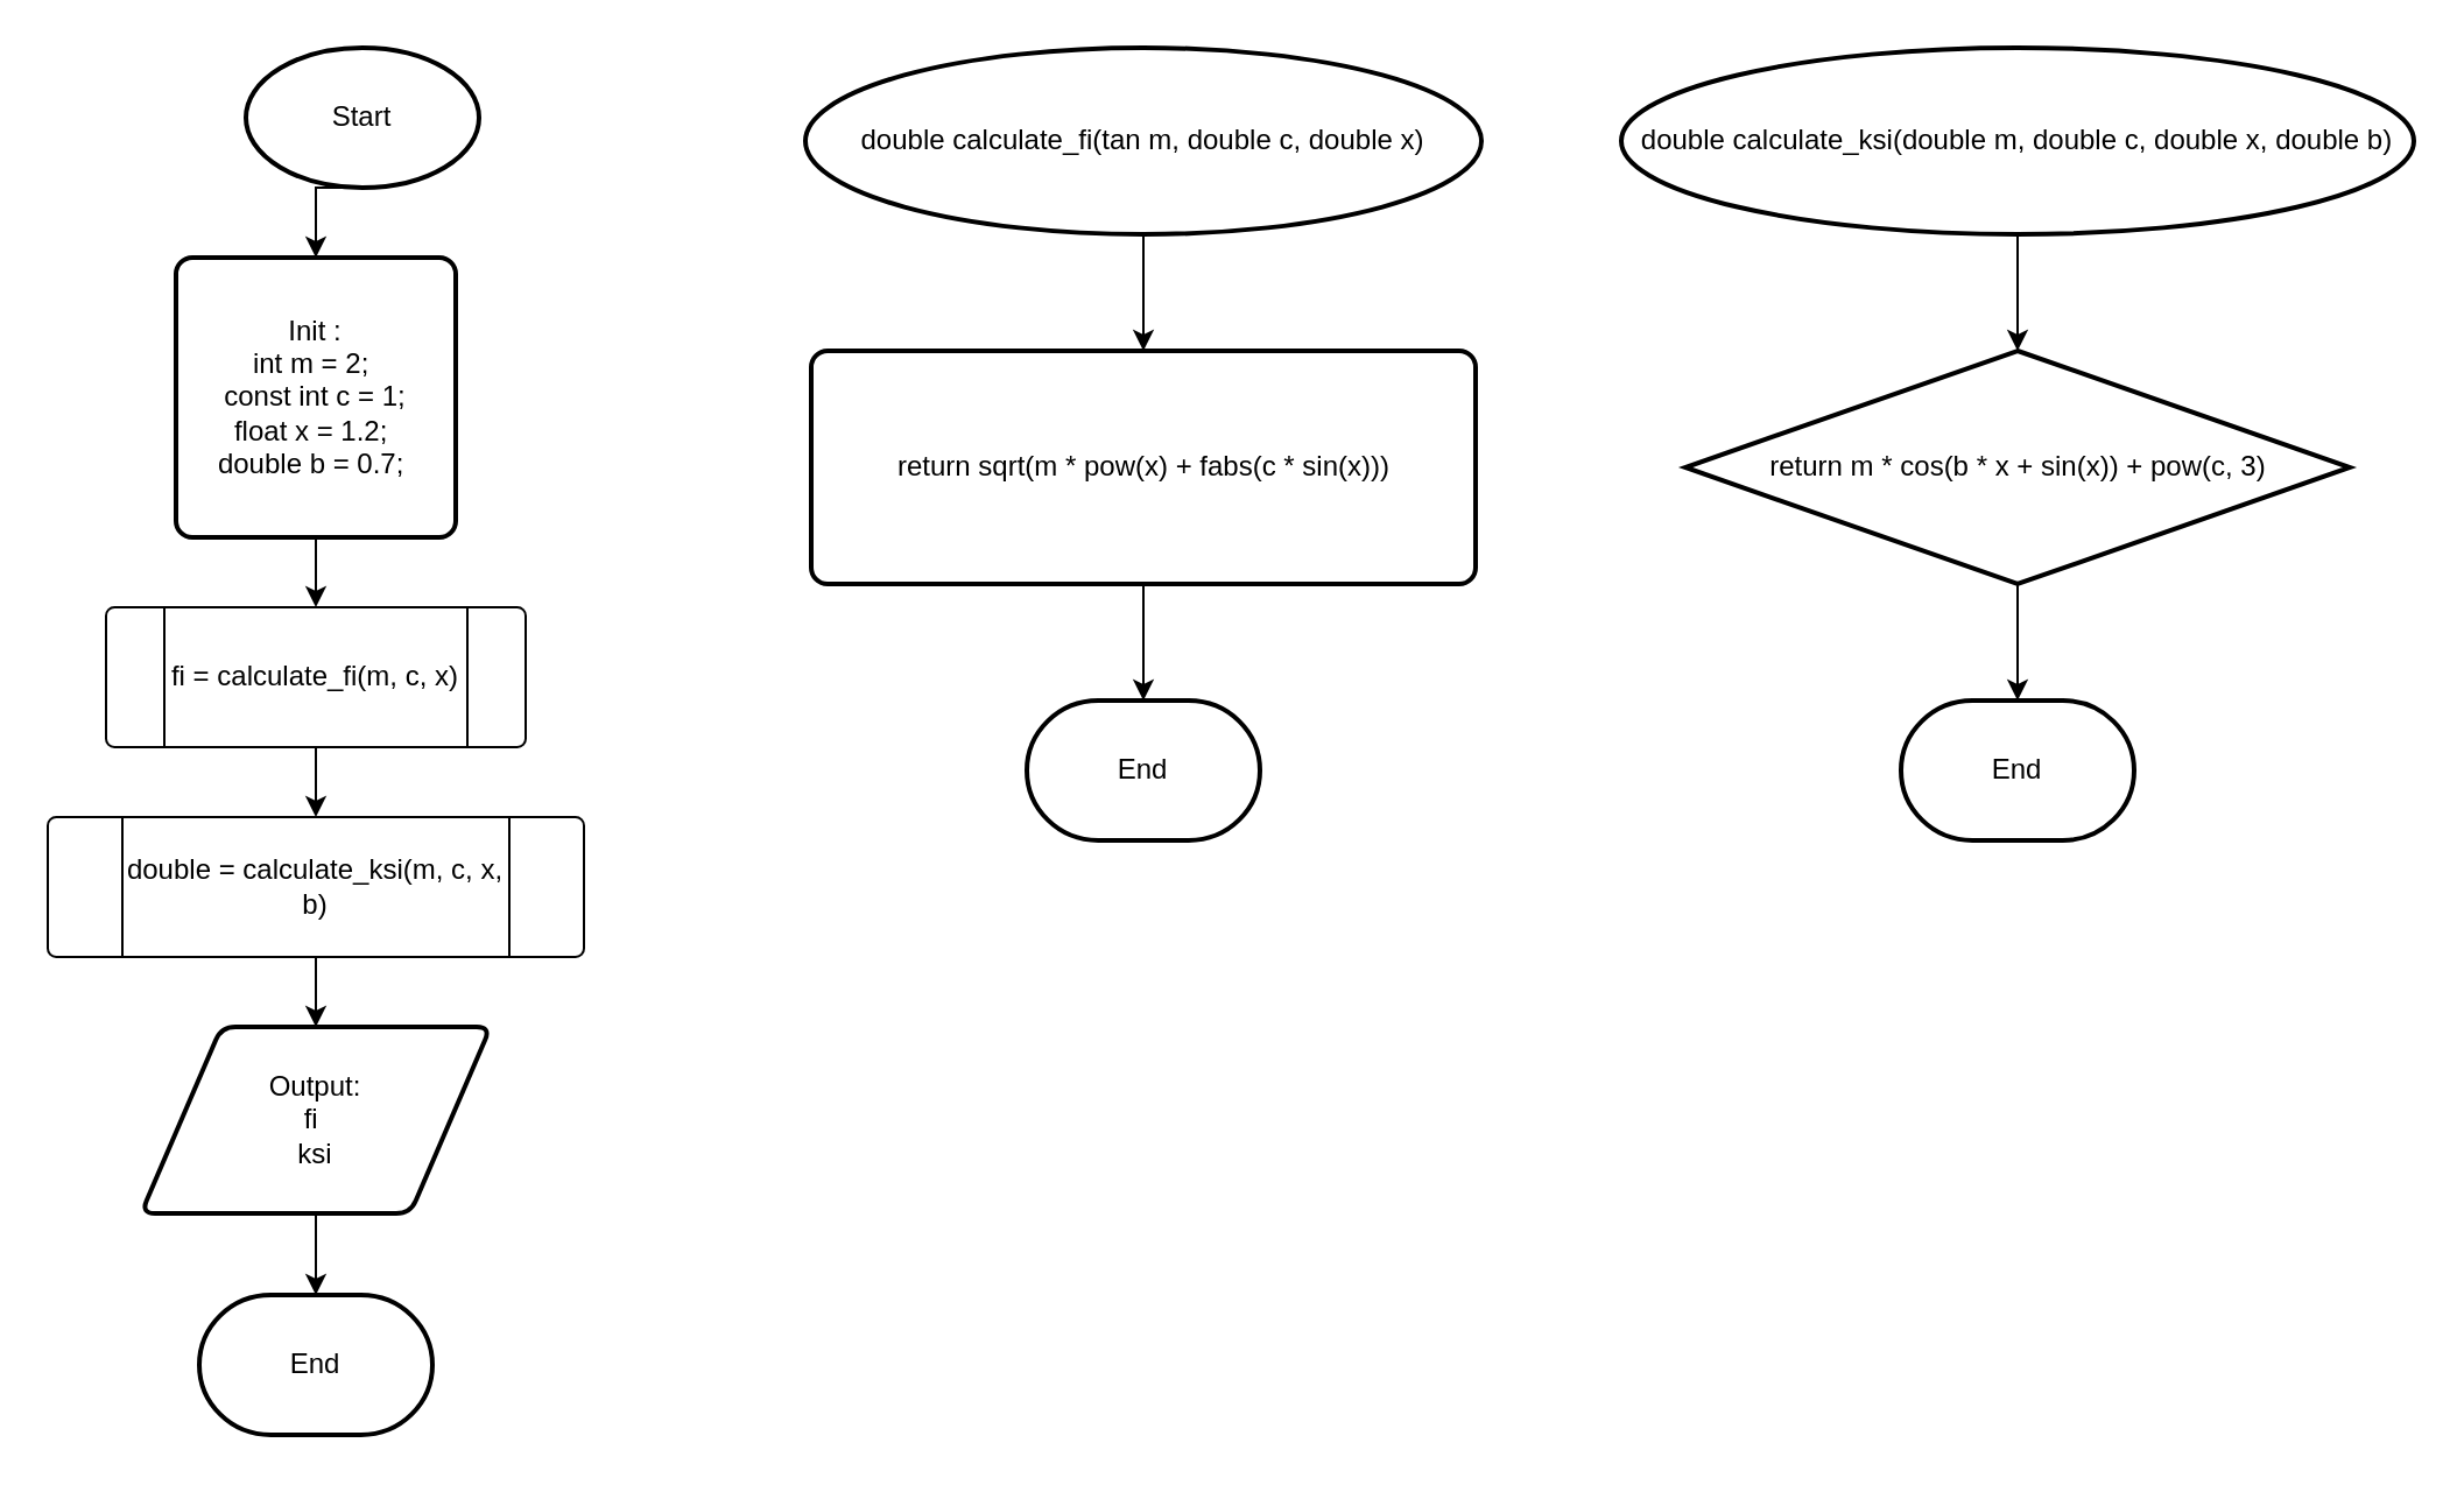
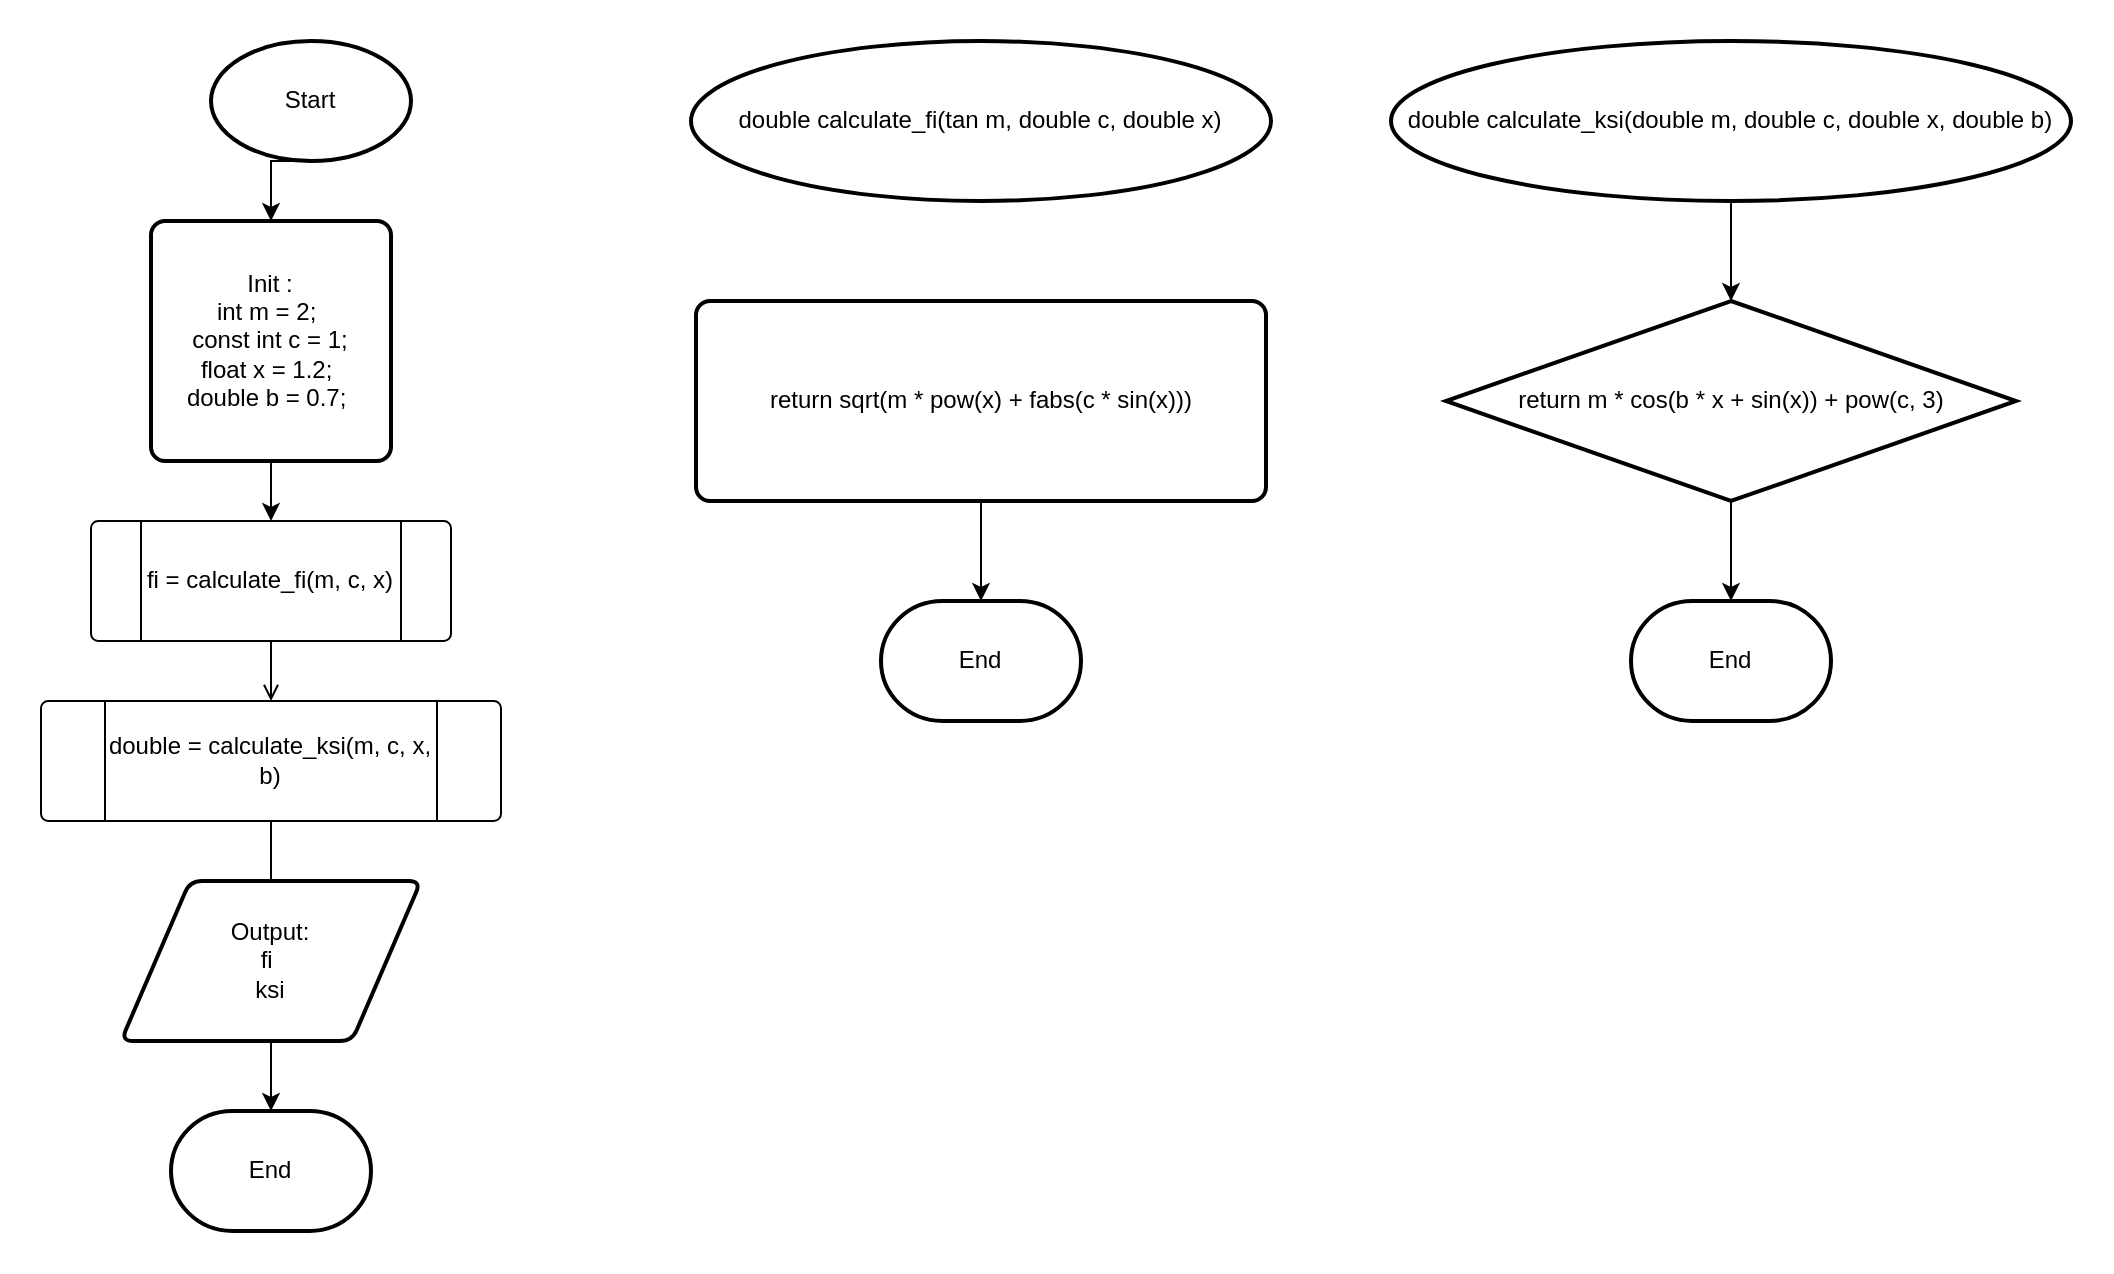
- <mxCell id="11" style="edgeStyle=orthogonalEdgeStyle;rounded=0;orthogonalLoop=1;jettySize=auto;html=1;exitX=0.5;exitY=1;exitDx=0;exitDy=0;exitPerimeter=0;entryX=0.5;entryY=0;entryDx=0;entryDy=0;" edge="1" parent="1" source="12" target="15"><mxGeometry relative="1" as="geometry" /></mxCell>
- <mxCell id="6" style="edgeStyle=orthogonalEdgeStyle;rounded=0;orthogonalLoop=1;jettySize=auto;html=1;exitX=0.5;exitY=1;exitDx=0;exitDy=0;entryX=0.5;entryY=0;entryDx=0;entryDy=0;" edge="1" parent="1" source="7" target="9"><mxGeometry relative="1" as="geometry" /></mxCell>
+ <mxCell id="6" style="edgeStyle=orthogonalEdgeStyle;rounded=0;orthogonalLoop=1;jettySize=auto;html=1;exitX=0.5;exitY=1;exitDx=0;exitDy=0;entryX=0.5;entryY=0;entryDx=0;entryDy=0;endArrow=open;" edge="1" parent="1" source="7" target="9"><mxGeometry relative="1" as="geometry" /></mxCell>
- <mxCell id="8" style="edgeStyle=orthogonalEdgeStyle;rounded=0;orthogonalLoop=1;jettySize=auto;html=1;exitX=0.5;exitY=1;exitDx=0;exitDy=0;entryX=0.5;entryY=0;entryDx=0;entryDy=0;" edge="1" parent="1" source="9" target="10"><mxGeometry relative="1" as="geometry" /></mxCell>
+ <mxCell id="8" style="edgeStyle=orthogonalEdgeStyle;rounded=0;orthogonalLoop=1;jettySize=auto;html=1;exitX=0.5;exitY=1;exitDx=0;exitDy=0;entryX=0.5;entryY=0;entryDx=0;entryDy=0;endArrow=none;" edge="1" parent="1" source="9" target="10"><mxGeometry relative="1" as="geometry" /></mxCell>
